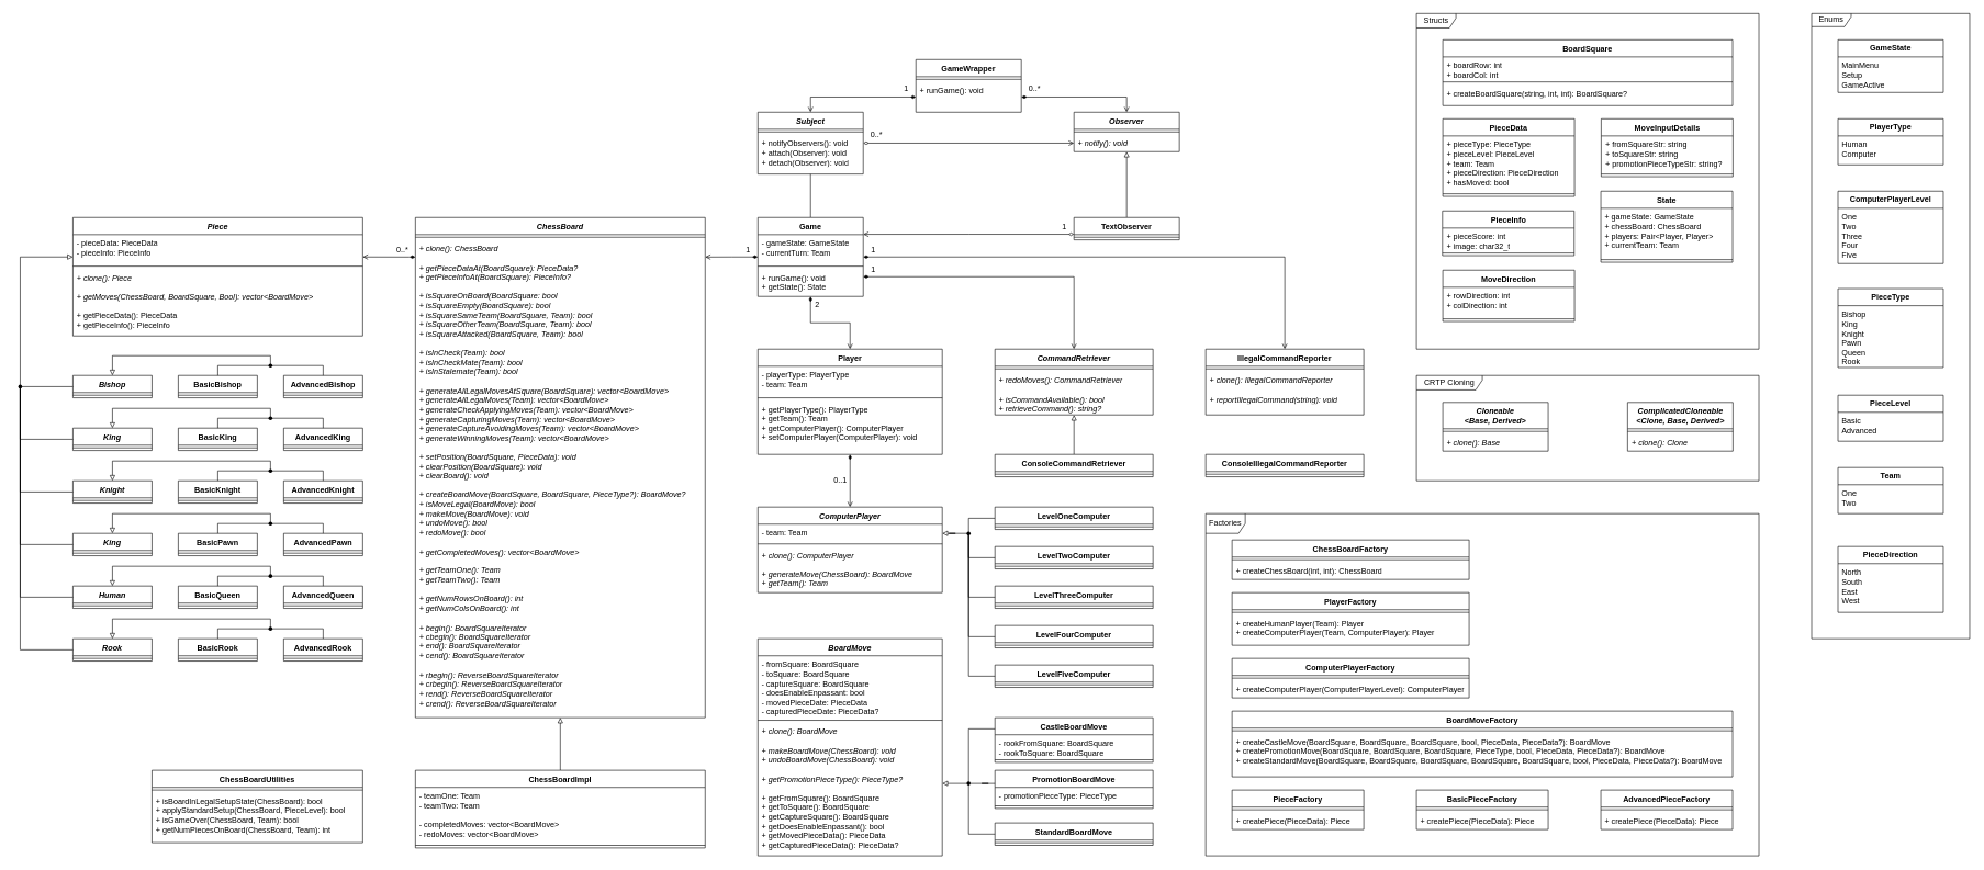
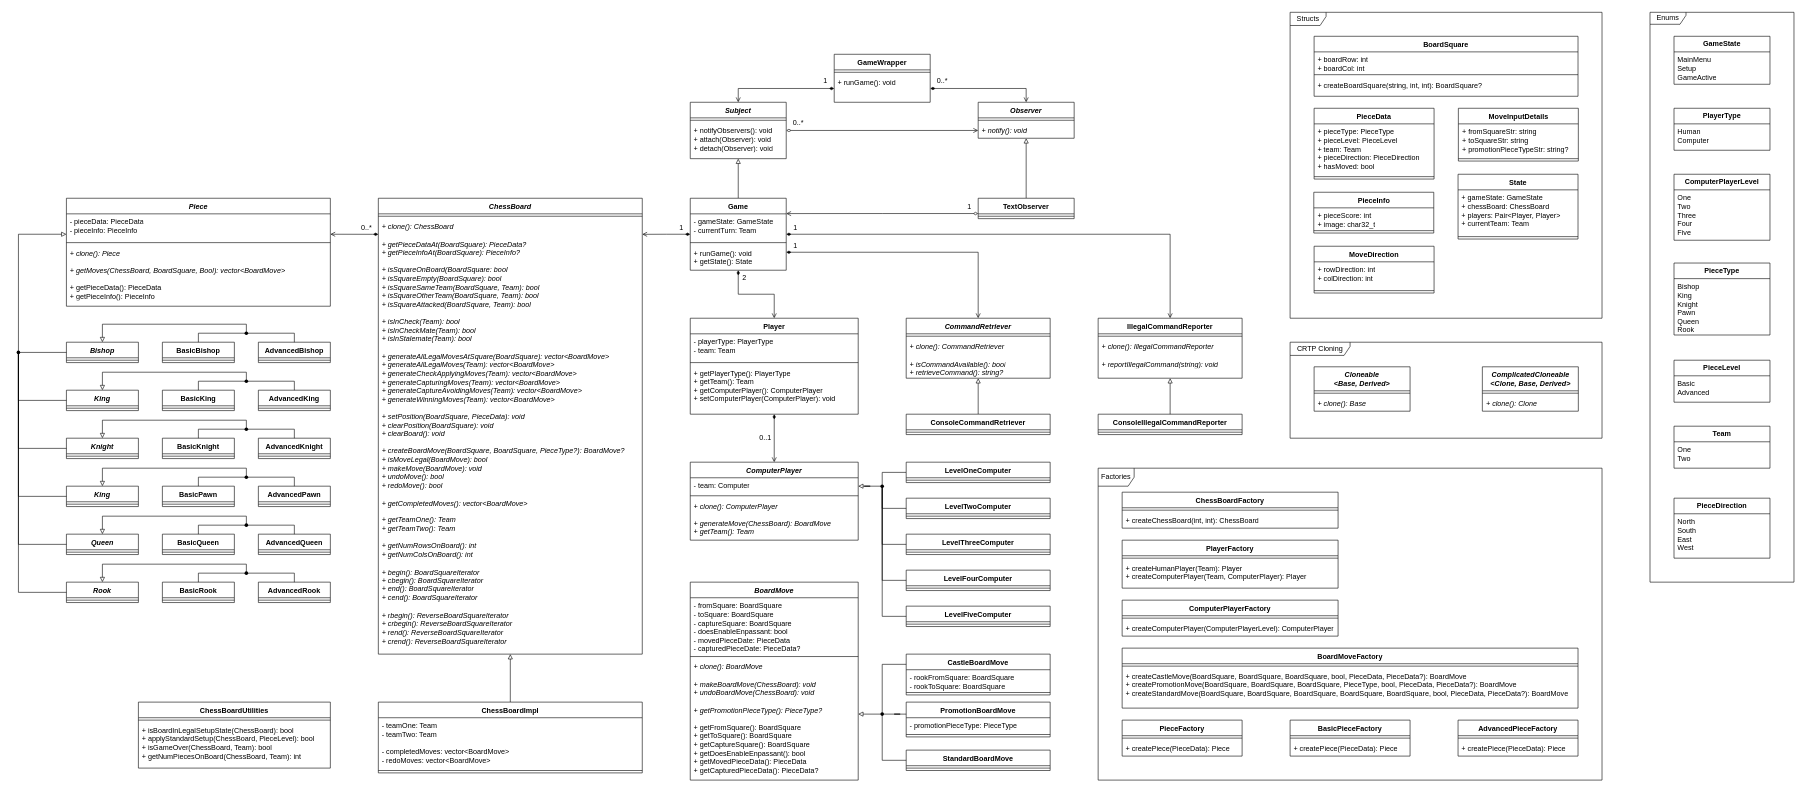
- <mxCell id="5" style="edgeStyle=orthogonalEdgeStyle;rounded=0;orthogonalLoop=1;jettySize=auto;html=1;endArrow=none;endFill=0;" parent="1" source="17" target="7" edge="1"><mxGeometry relative="1" as="geometry" /></mxCell>
+ <mxCell id="5" style="edgeStyle=orthogonalEdgeStyle;rounded=0;orthogonalLoop=1;jettySize=auto;html=1;endArrow=block;endFill=0;" parent="1" source="17" target="7" edge="1"><mxGeometry relative="1" as="geometry" /></mxCell>
- <mxCell id="42" value="&lt;i&gt;+ redoMoves(): CommandRetriever&lt;br&gt;&lt;br&gt;+ isCommandAvailable(): bool&lt;br&gt;+ retrieveCommand(): string?&lt;/i&gt;" style="text;strokeColor=none;fillColor=none;align=left;verticalAlign=top;spacingLeft=4;spacingRight=4;overflow=hidden;rotatable=0;points=[[0,0.5],[1,0.5]];portConstraint=eastwest;whiteSpace=wrap;html=1;" parent="40" vertex="1"><mxGeometry y="34" width="240" height="66" as="geometry" /></mxCell>
+ <mxCell id="42" value="&lt;i&gt;+ clone(): CommandRetriever&lt;br&gt;&lt;br&gt;+ isCommandAvailable(): bool&lt;br&gt;+ retrieveCommand(): string?&lt;/i&gt;" style="text;strokeColor=none;fillColor=none;align=left;verticalAlign=top;spacingLeft=4;spacingRight=4;overflow=hidden;rotatable=0;points=[[0,0.5],[1,0.5]];portConstraint=eastwest;whiteSpace=wrap;html=1;" parent="40" vertex="1"><mxGeometry y="34" width="240" height="66" as="geometry" /></mxCell>
+ <mxCell id="219" style="edgeStyle=orthogonalEdgeStyle;rounded=0;orthogonalLoop=1;jettySize=auto;html=1;entryX=0.5;entryY=1;entryDx=0;entryDy=0;entryPerimeter=0;endArrow=block;endFill=0;" parent="1" source="48" target="47" edge="1"><mxGeometry relative="1" as="geometry" /></mxCell>
- <mxCell id="59" value="- team: Team" style="text;strokeColor=none;fillColor=none;align=left;verticalAlign=top;spacingLeft=4;spacingRight=4;overflow=hidden;rotatable=0;points=[[0,0.5],[1,0.5]];portConstraint=eastwest;whiteSpace=wrap;html=1;" parent="58" vertex="1"><mxGeometry y="26" width="280" height="26" as="geometry" /></mxCell>
+ <mxCell id="59" value="- team: Computer" style="text;strokeColor=none;fillColor=none;align=left;verticalAlign=top;spacingLeft=4;spacingRight=4;overflow=hidden;rotatable=0;points=[[0,0.5],[1,0.5]];portConstraint=eastwest;whiteSpace=wrap;html=1;" parent="58" vertex="1"><mxGeometry y="26" width="280" height="26" as="geometry" /></mxCell>
- <mxCell id="130" value="&lt;i&gt;Human&lt;/i&gt;" style="swimlane;fontStyle=1;align=center;verticalAlign=top;childLayout=stackLayout;horizontal=1;startSize=26;horizontalStack=0;resizeParent=1;resizeParentMax=0;resizeLast=0;collapsible=1;marginBottom=0;whiteSpace=wrap;html=1;" parent="1" vertex="1"><mxGeometry x="110" y="890" width="120" height="34" as="geometry" /></mxCell>
+ <mxCell id="130" value="&lt;i&gt;Queen&lt;/i&gt;" style="swimlane;fontStyle=1;align=center;verticalAlign=top;childLayout=stackLayout;horizontal=1;startSize=26;horizontalStack=0;resizeParent=1;resizeParentMax=0;resizeLast=0;collapsible=1;marginBottom=0;whiteSpace=wrap;html=1;" parent="1" vertex="1"><mxGeometry x="110" y="890" width="120" height="34" as="geometry" /></mxCell>
